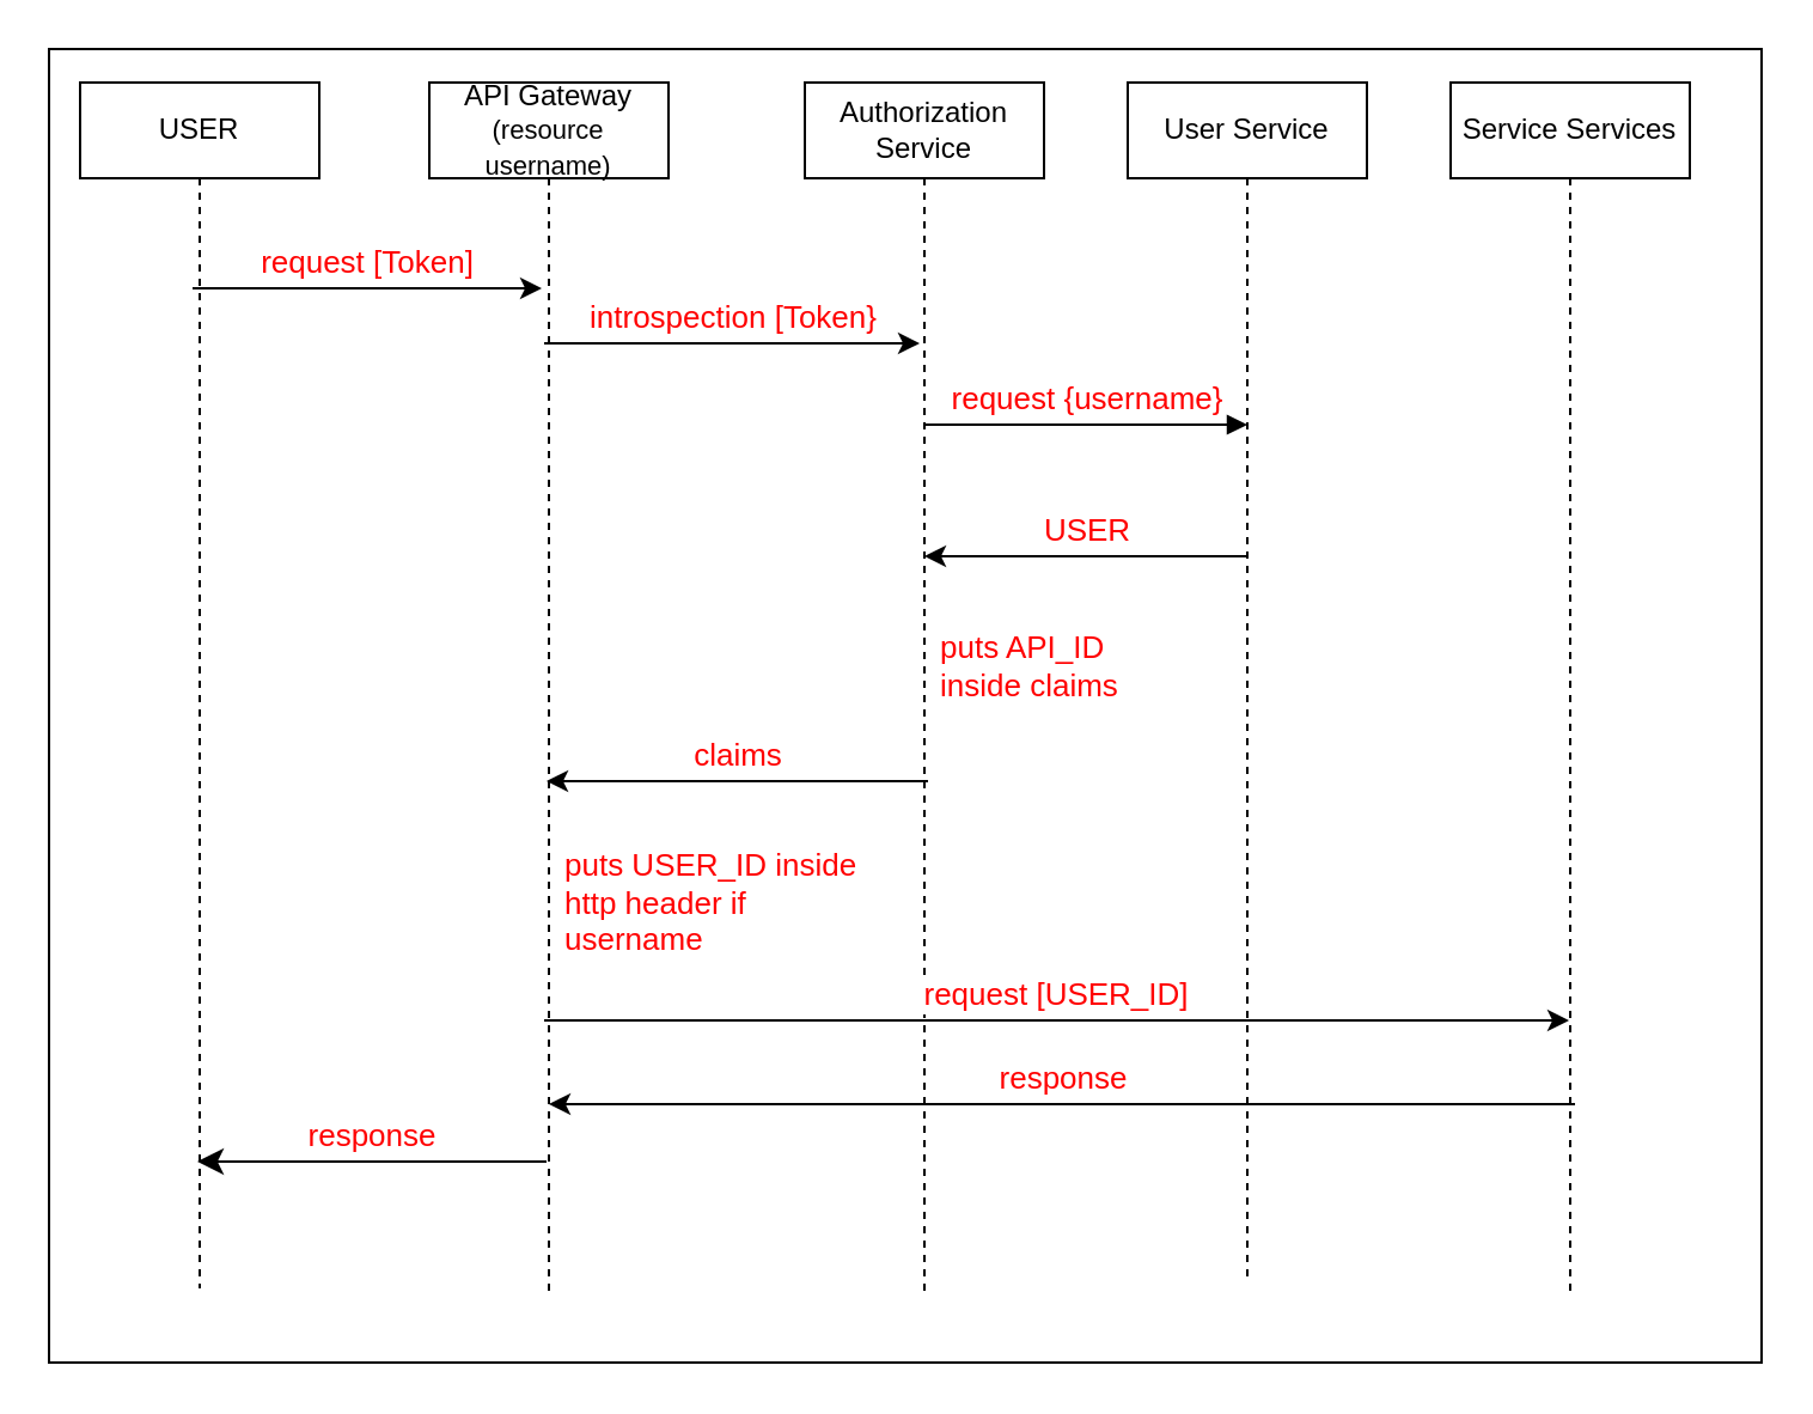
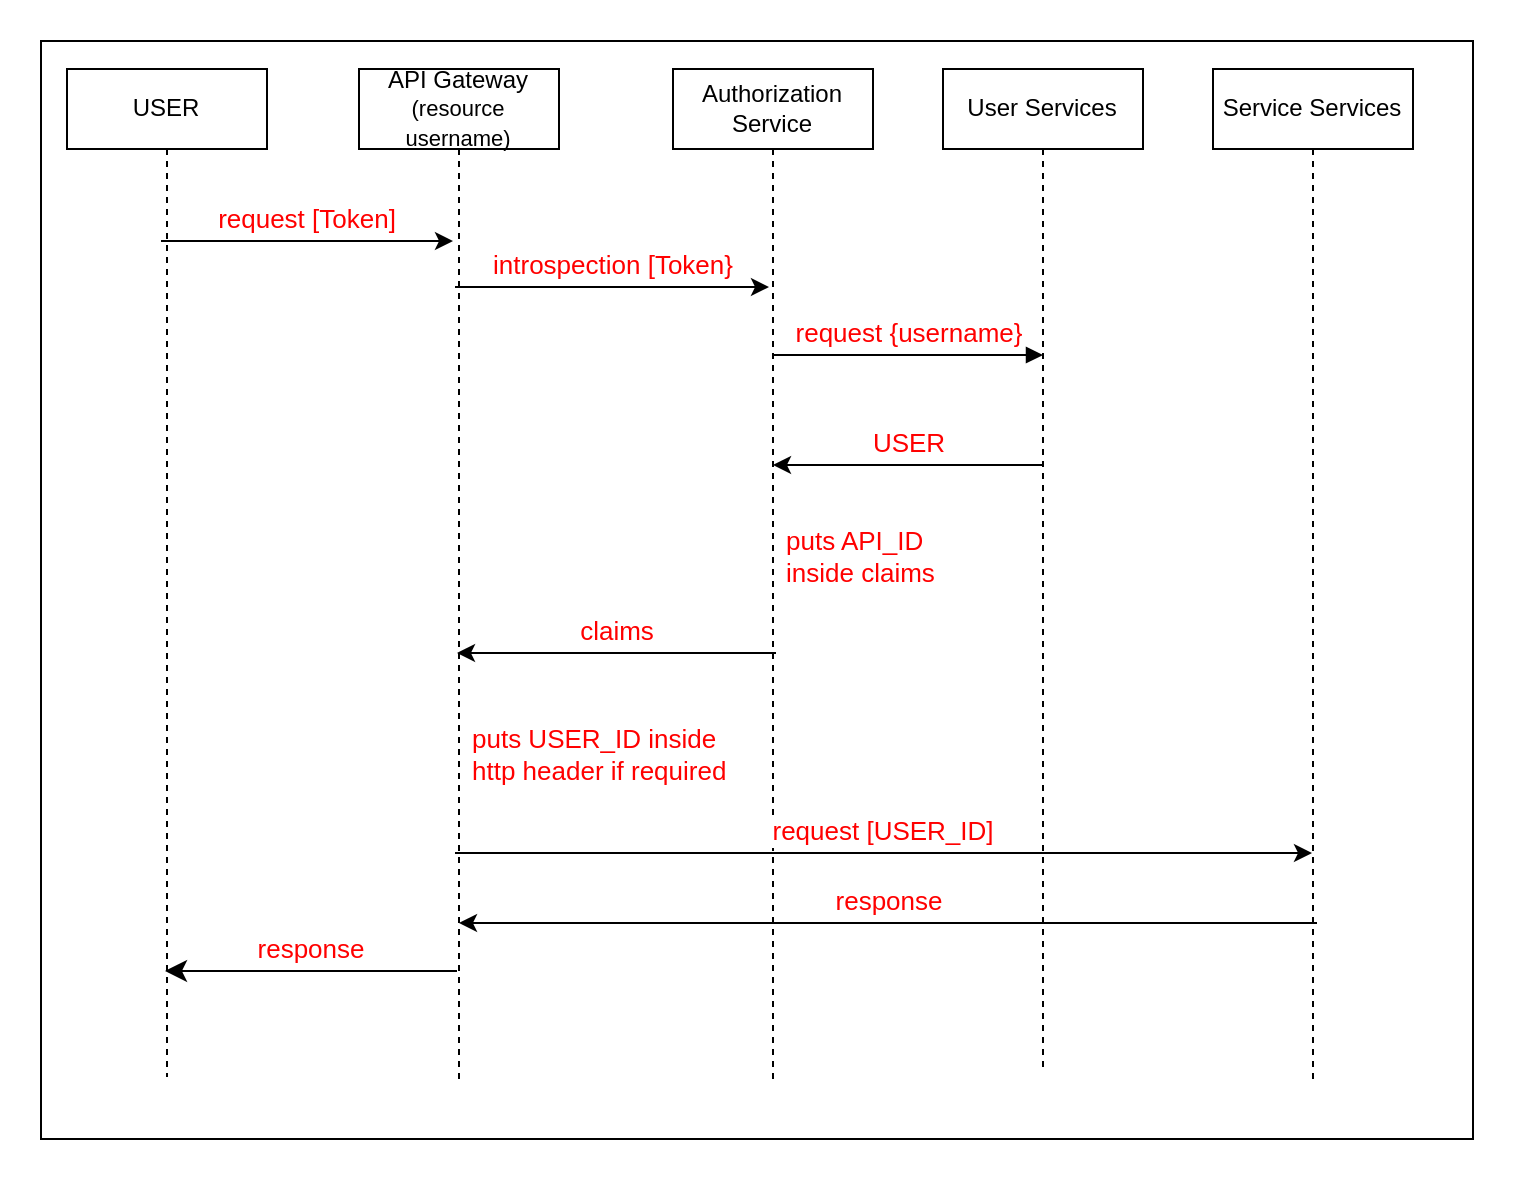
- <mxCell id="6" value="User Service" style="shape=umlLifeline;perimeter=lifelinePerimeter;whiteSpace=wrap;html=1;container=1;dropTarget=0;collapsible=0;recursiveResize=0;outlineConnect=0;portConstraint=eastwest;newEdgeStyle={&quot;curved&quot;:0,&quot;rounded&quot;:0};" parent="1" vertex="1"><mxGeometry x="471" y="34" width="100" height="501" as="geometry" /></mxCell>
+ <mxCell id="6" value="User Services" style="shape=umlLifeline;perimeter=lifelinePerimeter;whiteSpace=wrap;html=1;container=1;dropTarget=0;collapsible=0;recursiveResize=0;outlineConnect=0;portConstraint=eastwest;newEdgeStyle={&quot;curved&quot;:0,&quot;rounded&quot;:0};" parent="1" vertex="1"><mxGeometry x="471" y="34" width="100" height="501" as="geometry" /></mxCell>
- <mxCell id="14" value="&lt;font color=&quot;#ff0000&quot; style=&quot;font-size: 13px;&quot;&gt;puts USER_ID inside http header if username&lt;/font&gt;" style="text;strokeColor=none;align=left;fillColor=none;html=1;verticalAlign=middle;whiteSpace=wrap;rounded=0;" parent="1" vertex="1"><mxGeometry x="234" y="362" width="132" height="30" as="geometry" /></mxCell>
+ <mxCell id="14" value="&lt;font color=&quot;#ff0000&quot; style=&quot;font-size: 13px;&quot;&gt;puts USER_ID inside http header if required&lt;/font&gt;" style="text;strokeColor=none;align=left;fillColor=none;html=1;verticalAlign=middle;whiteSpace=wrap;rounded=0;" parent="1" vertex="1"><mxGeometry x="234" y="362" width="132" height="30" as="geometry" /></mxCell>
